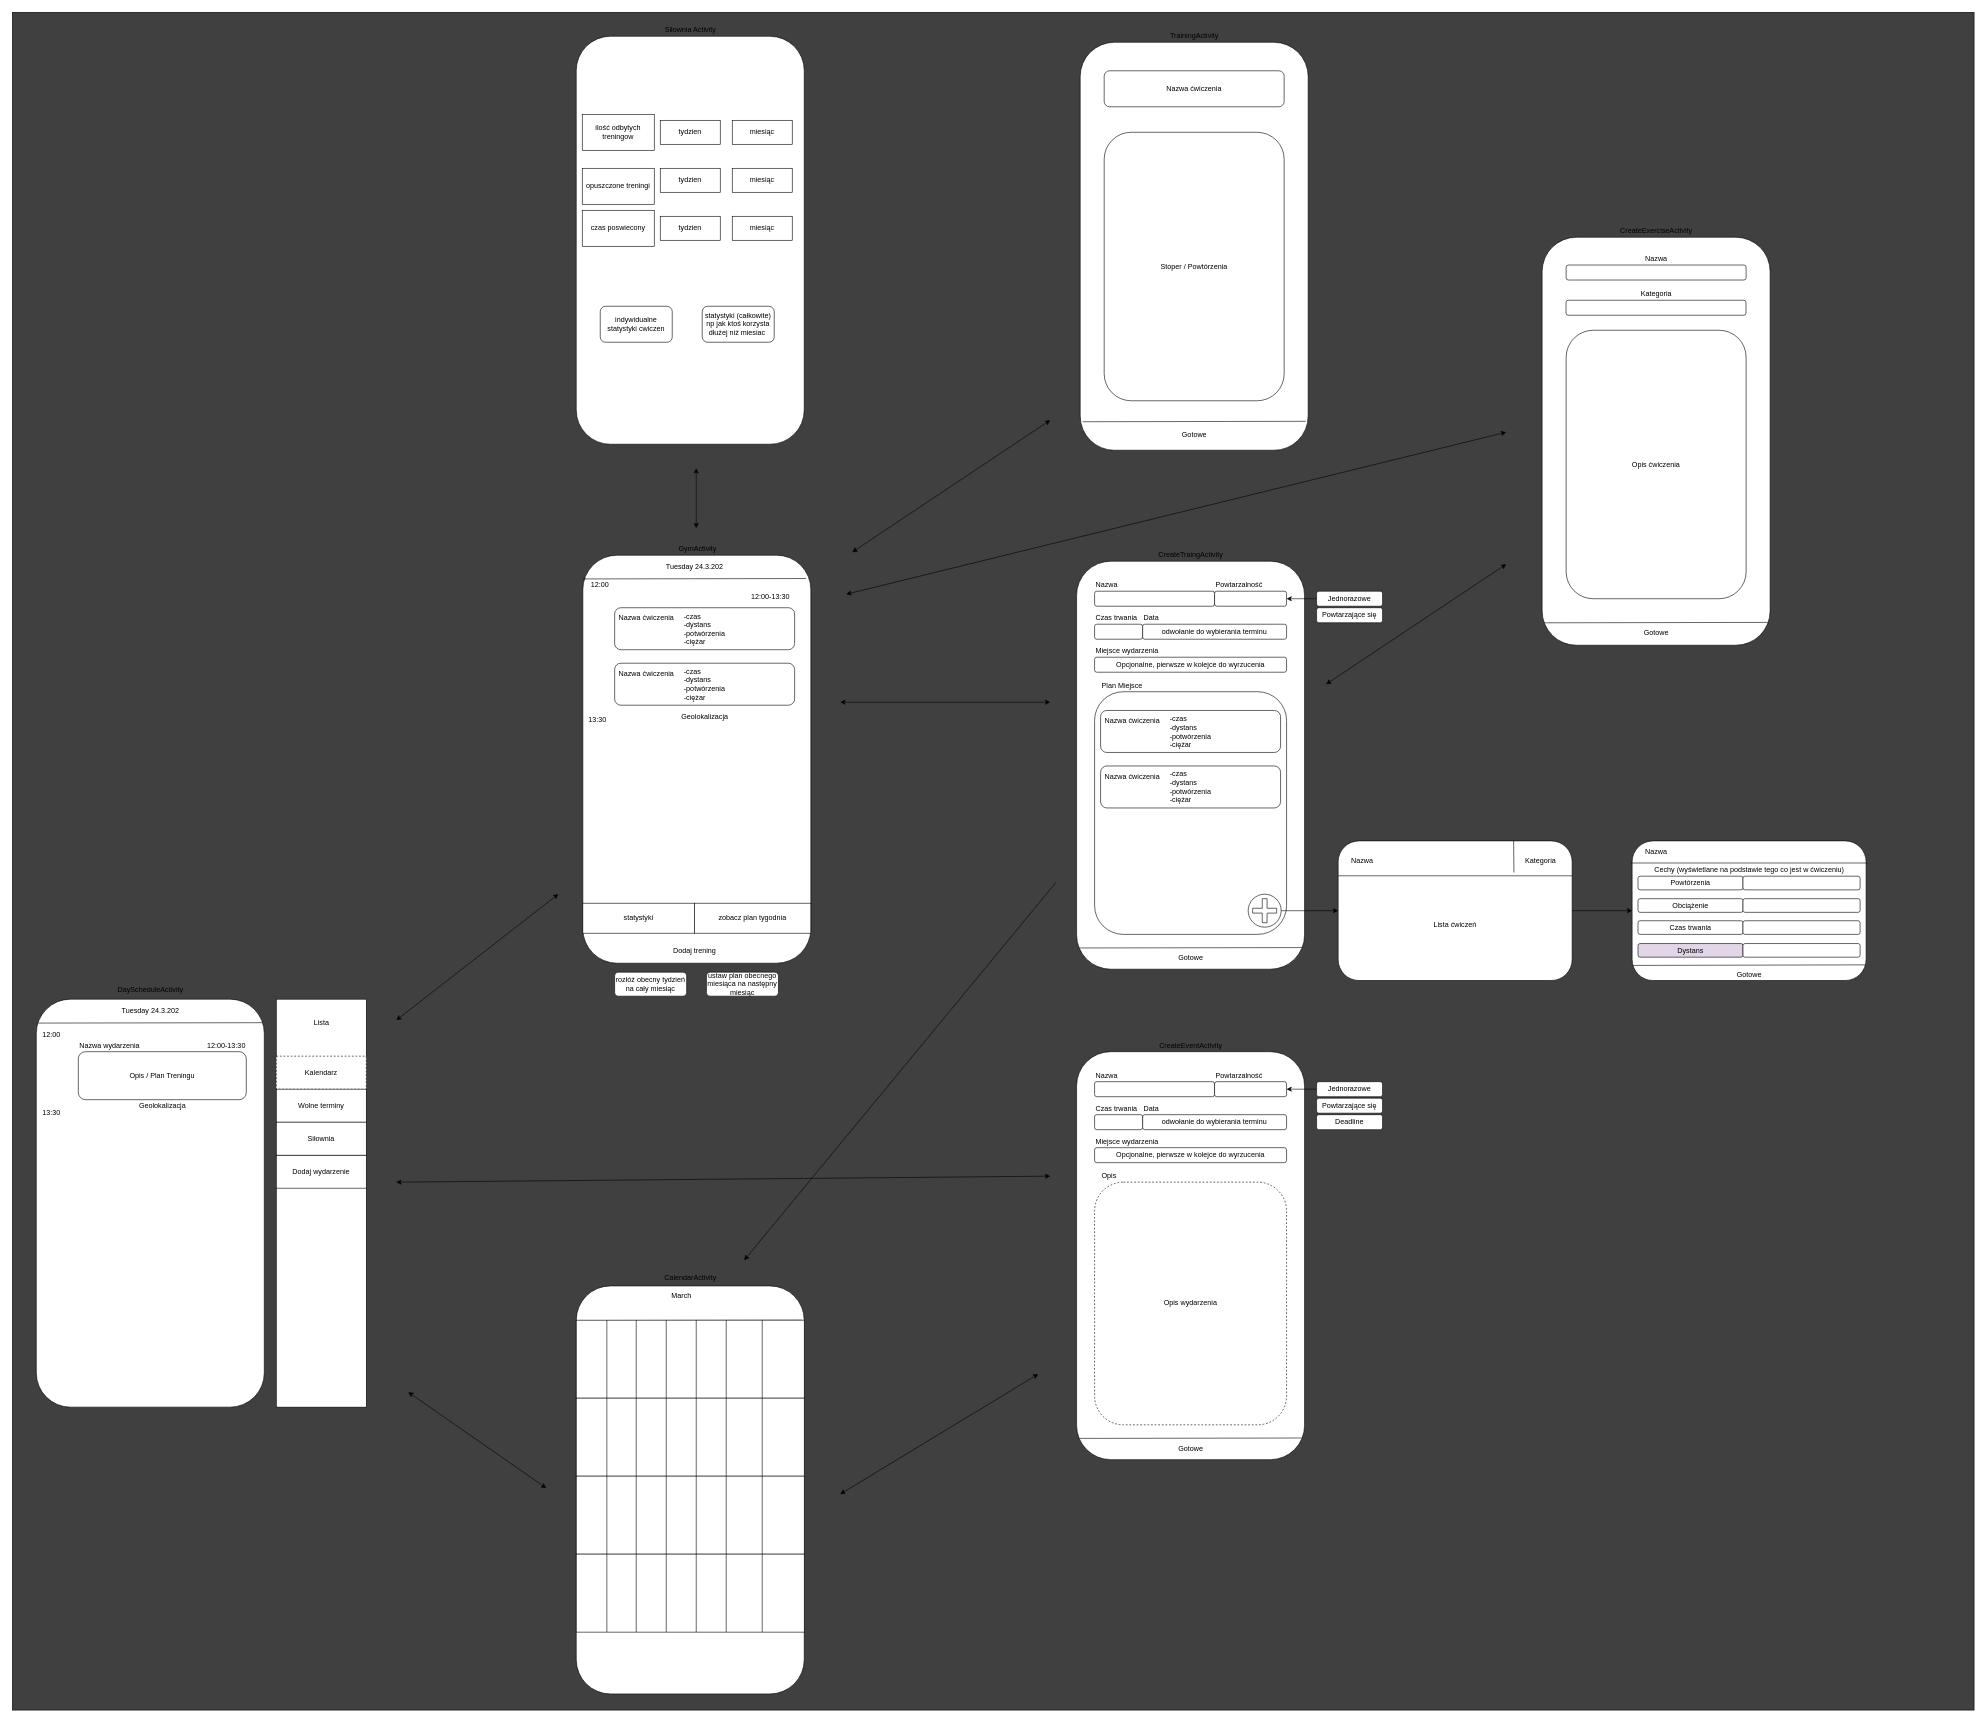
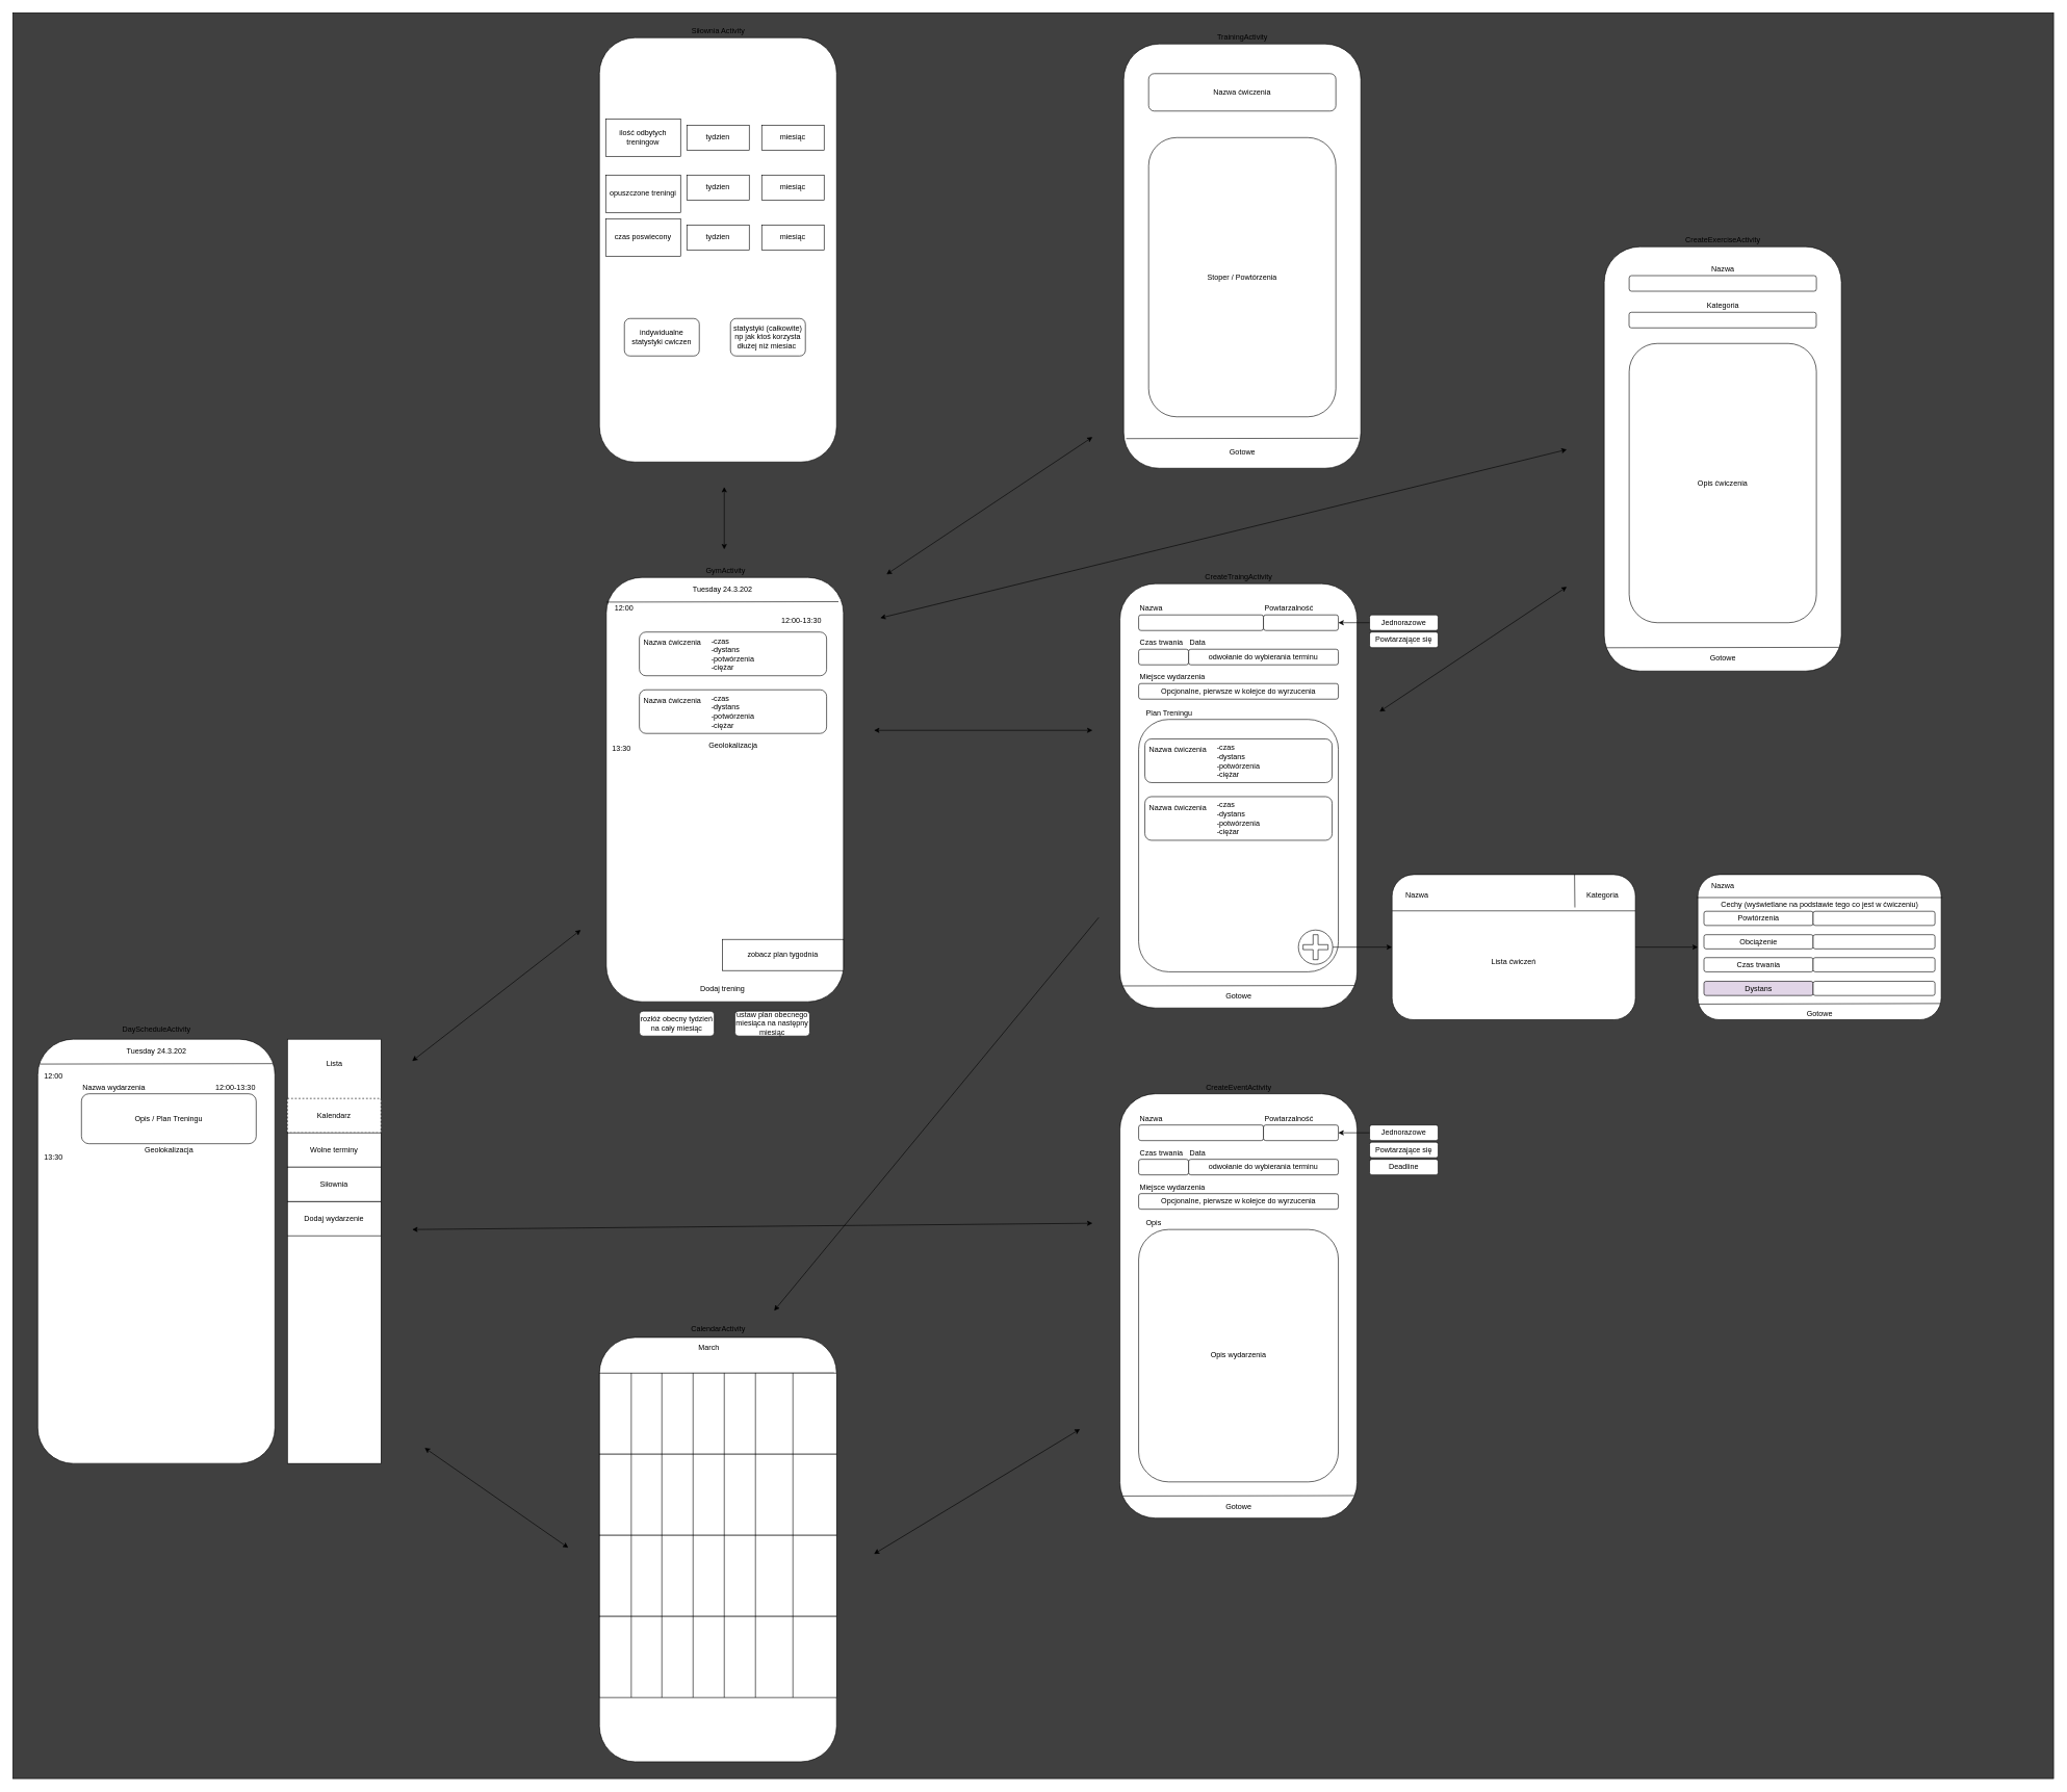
- <mxCell id="104" value="Plan Miejsce" style="text;html=1;align=left;verticalAlign=middle;resizable=0;points=[];autosize=1;" parent="1" vertex="1"><mxGeometry x="1834" y="1132.5" width="90" height="20" as="geometry" /></mxCell>
+ <mxCell id="104" value="Plan Treningu" style="text;html=1;align=left;verticalAlign=middle;resizable=0;points=[];autosize=1;" parent="1" vertex="1"><mxGeometry x="1834" y="1132.5" width="90" height="20" as="geometry" /></mxCell>
- <mxCell id="29" value="&lt;span&gt;statystyki&lt;/span&gt;" style="rounded=0;whiteSpace=wrap;html=1;align=center;" parent="1" vertex="1"><mxGeometry x="971" y="1505" width="186" height="50" as="geometry" /></mxCell>
- <mxCell id="62" value="&lt;div style=&quot;text-align: left&quot;&gt;Opis wydarzenia&lt;/div&gt;" style="rounded=1;whiteSpace=wrap;html=1;dashed=1;" parent="1" vertex="1"><mxGeometry x="1824" y="1970" width="320" height="404.5" as="geometry" /></mxCell>
+ <mxCell id="62" value="&lt;div style=&quot;text-align: left&quot;&gt;Opis wydarzenia&lt;/div&gt;" style="rounded=1;whiteSpace=wrap;html=1;" parent="1" vertex="1"><mxGeometry x="1824" y="1970" width="320" height="404.5" as="geometry" /></mxCell>
